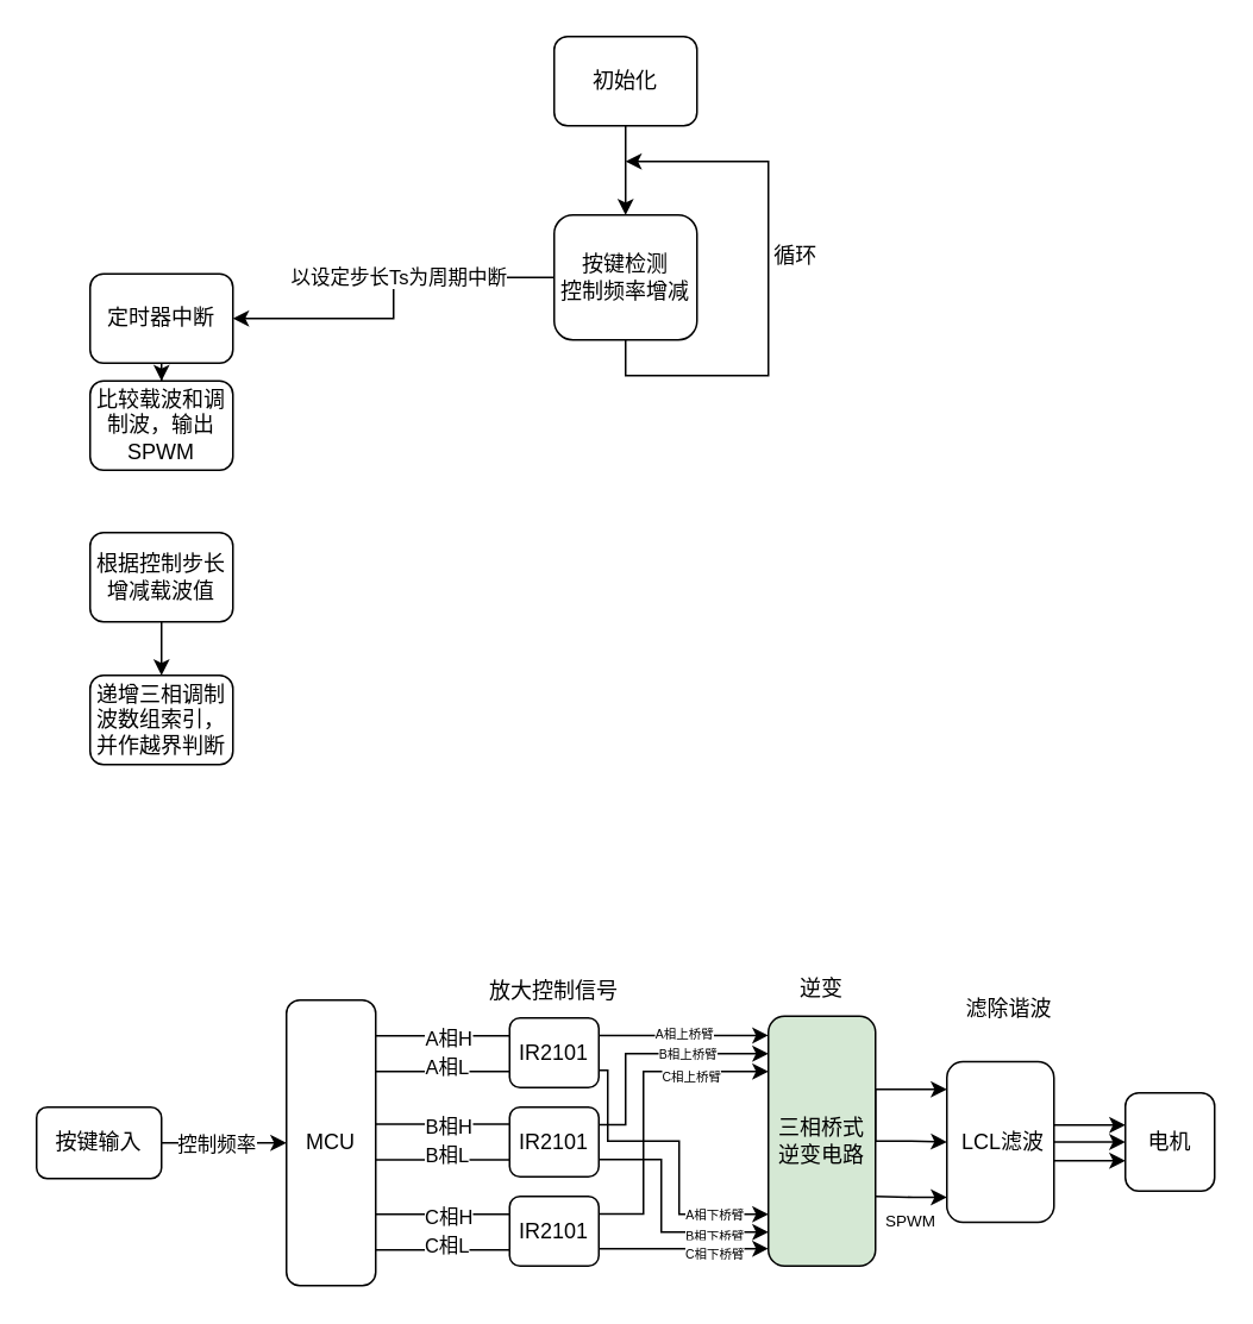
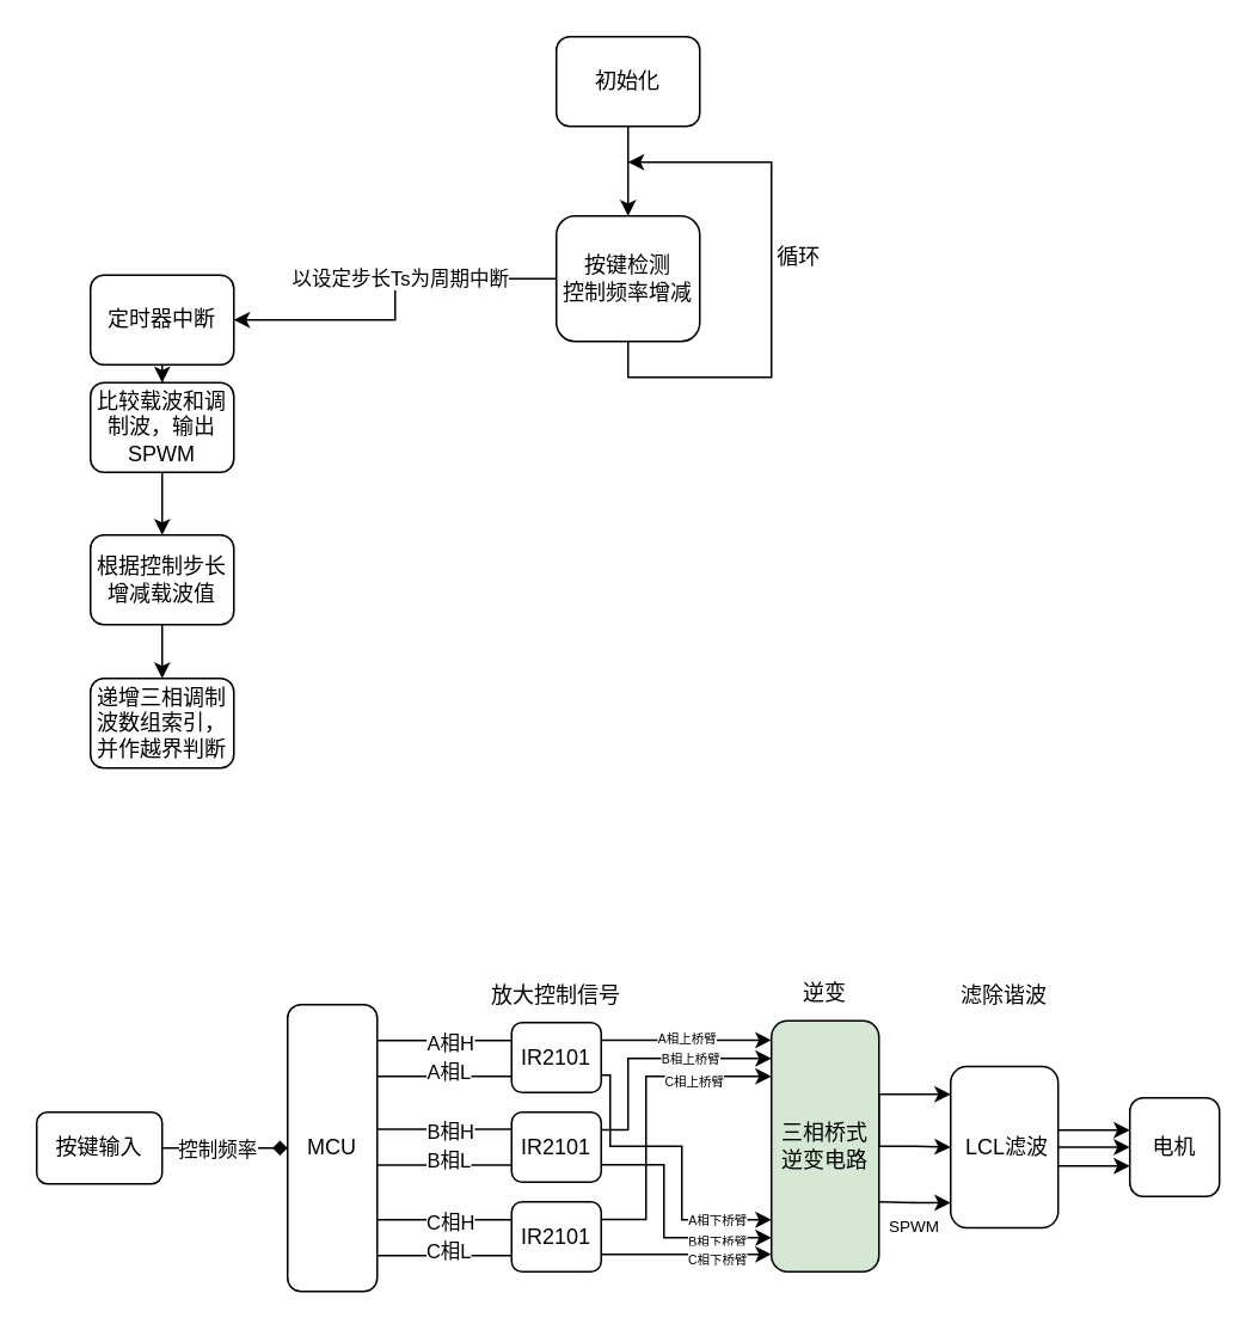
+ <mxCell id="11" style="edgeStyle=orthogonalEdgeStyle;rounded=0;orthogonalLoop=1;jettySize=auto;html=1;" edge="1" parent="1" source="12" target="14"><mxGeometry relative="1" as="geometry" /></mxCell>
- <mxCell id="58" value="滤除谐波" style="text;html=1;align=center;verticalAlign=middle;whiteSpace=wrap;rounded=0;" vertex="1" parent="1"><mxGeometry x="535" y="550" width="60" height="30" as="geometry" /></mxCell>
+ <mxCell id="58" value="滤除谐波" style="text;html=1;align=center;verticalAlign=middle;whiteSpace=wrap;rounded=0;" vertex="1" parent="1"><mxGeometry x="530" y="540" width="60" height="30" as="geometry" /></mxCell>
- <mxCell id="16" style="edgeStyle=orthogonalEdgeStyle;rounded=0;orthogonalLoop=1;jettySize=auto;html=1;" edge="1" parent="1" source="18" target="19"><mxGeometry relative="1" as="geometry" /></mxCell>
+ <mxCell id="16" style="edgeStyle=orthogonalEdgeStyle;rounded=0;orthogonalLoop=1;jettySize=auto;html=1;endArrow=diamond;" edge="1" parent="1" source="18" target="19"><mxGeometry relative="1" as="geometry" /></mxCell>
